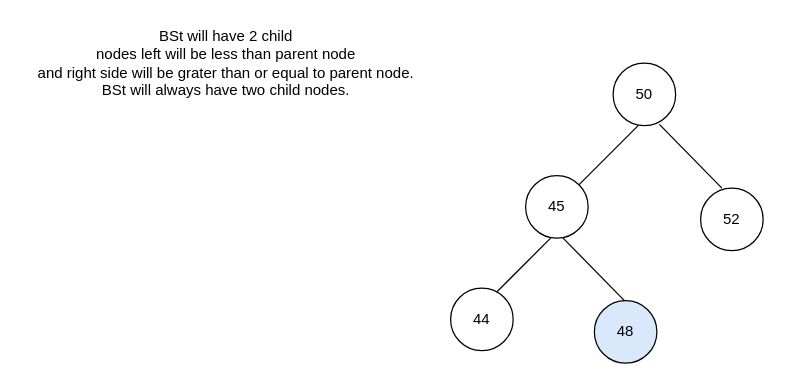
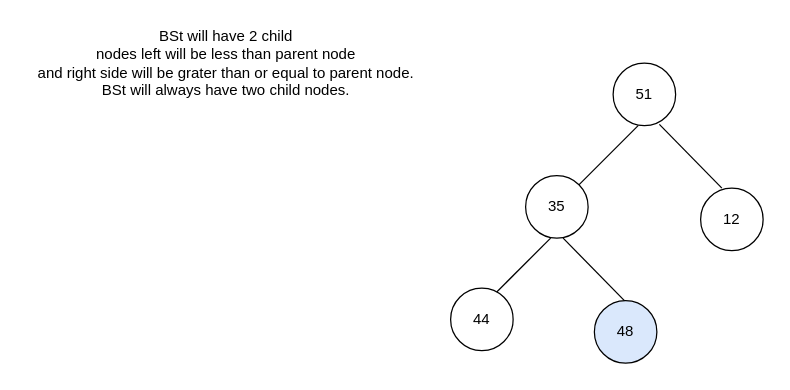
- <mxCell id="2" value="50" style="ellipse;whiteSpace=wrap;html=1;aspect=fixed;" vertex="1" parent="1"><mxGeometry x="490" y="50" width="50" height="50" as="geometry" /></mxCell>
+ <mxCell id="2" value="51" style="ellipse;whiteSpace=wrap;html=1;aspect=fixed;" vertex="1" parent="1"><mxGeometry x="490" y="50" width="50" height="50" as="geometry" /></mxCell>
- <mxCell id="4" value="45" style="ellipse;whiteSpace=wrap;html=1;aspect=fixed;" vertex="1" parent="1"><mxGeometry x="420" y="140" width="50" height="50" as="geometry" /></mxCell>
+ <mxCell id="4" value="35" style="ellipse;whiteSpace=wrap;html=1;aspect=fixed;" vertex="1" parent="1"><mxGeometry x="420" y="140" width="50" height="50" as="geometry" /></mxCell>
- <mxCell id="5" value="52" style="ellipse;whiteSpace=wrap;html=1;aspect=fixed;" vertex="1" parent="1"><mxGeometry x="560" y="150" width="50" height="50" as="geometry" /></mxCell>
+ <mxCell id="5" value="12" style="ellipse;whiteSpace=wrap;html=1;aspect=fixed;" vertex="1" parent="1"><mxGeometry x="560" y="150" width="50" height="50" as="geometry" /></mxCell>
